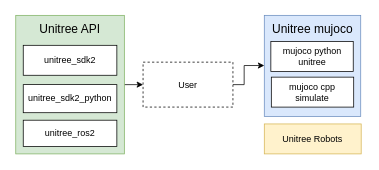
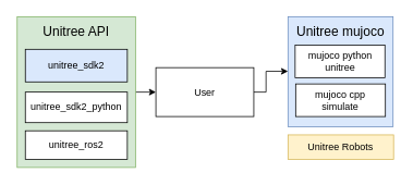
- <mxCell id="5" value="unitree_sdk2" style="rounded=0;whiteSpace=wrap;html=1;" parent="1" vertex="1"><mxGeometry x="30" y="60" width="125" height="40" as="geometry" /></mxCell>
+ <mxCell id="5" value="unitree_sdk2" style="rounded=0;whiteSpace=wrap;html=1;fillColor=#dae8fc;" parent="1" vertex="1"><mxGeometry x="30" y="60" width="125" height="40" as="geometry" /></mxCell>
- <mxCell id="12" value="User" style="rounded=0;whiteSpace=wrap;html=1;dashed=1;" parent="1" vertex="1"><mxGeometry x="190" y="82.5" width="120" height="60" as="geometry" /></mxCell>
+ <mxCell id="12" value="User" style="rounded=0;whiteSpace=wrap;html=1;" parent="1" vertex="1"><mxGeometry x="190" y="82.5" width="120" height="60" as="geometry" /></mxCell>
- <mxCell id="10" value="Unitree Robots" style="rounded=0;whiteSpace=wrap;html=1;fillColor=#fff2cc;strokeColor=#d6b656;" parent="1" vertex="1"><mxGeometry x="351.88" y="165" width="129.38" height="40" as="geometry" /></mxCell>
+ <mxCell id="10" value="Unitree Robots" style="rounded=0;whiteSpace=wrap;html=1;fillColor=#fff2cc;strokeColor=#d6b656;" parent="1" vertex="1"><mxGeometry x="351.88" y="165" width="129.38" height="30" as="geometry" /></mxCell>
